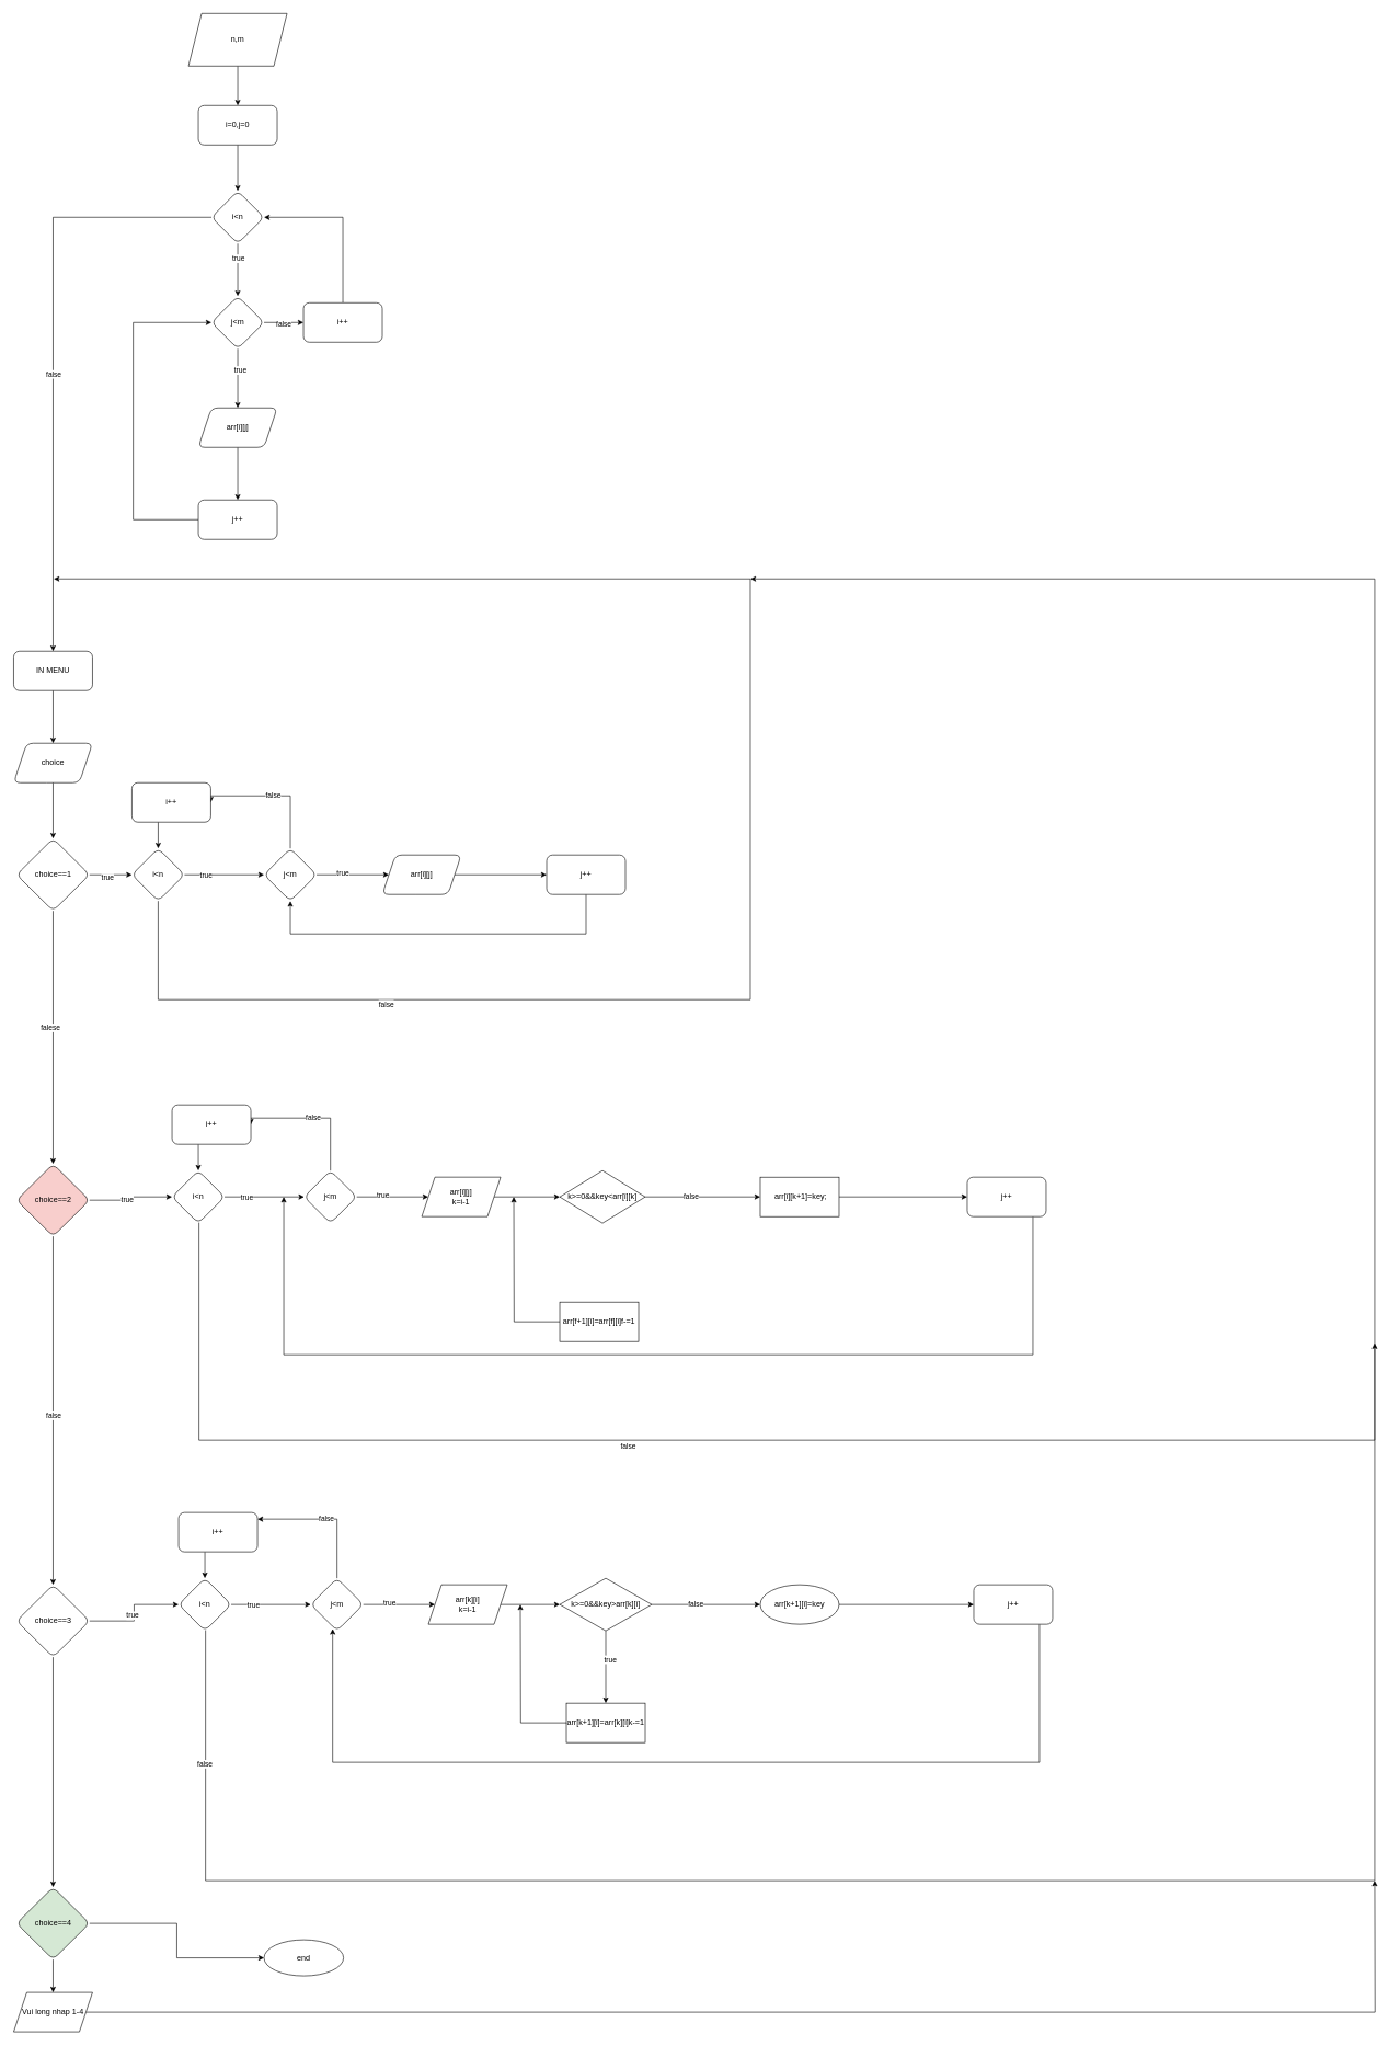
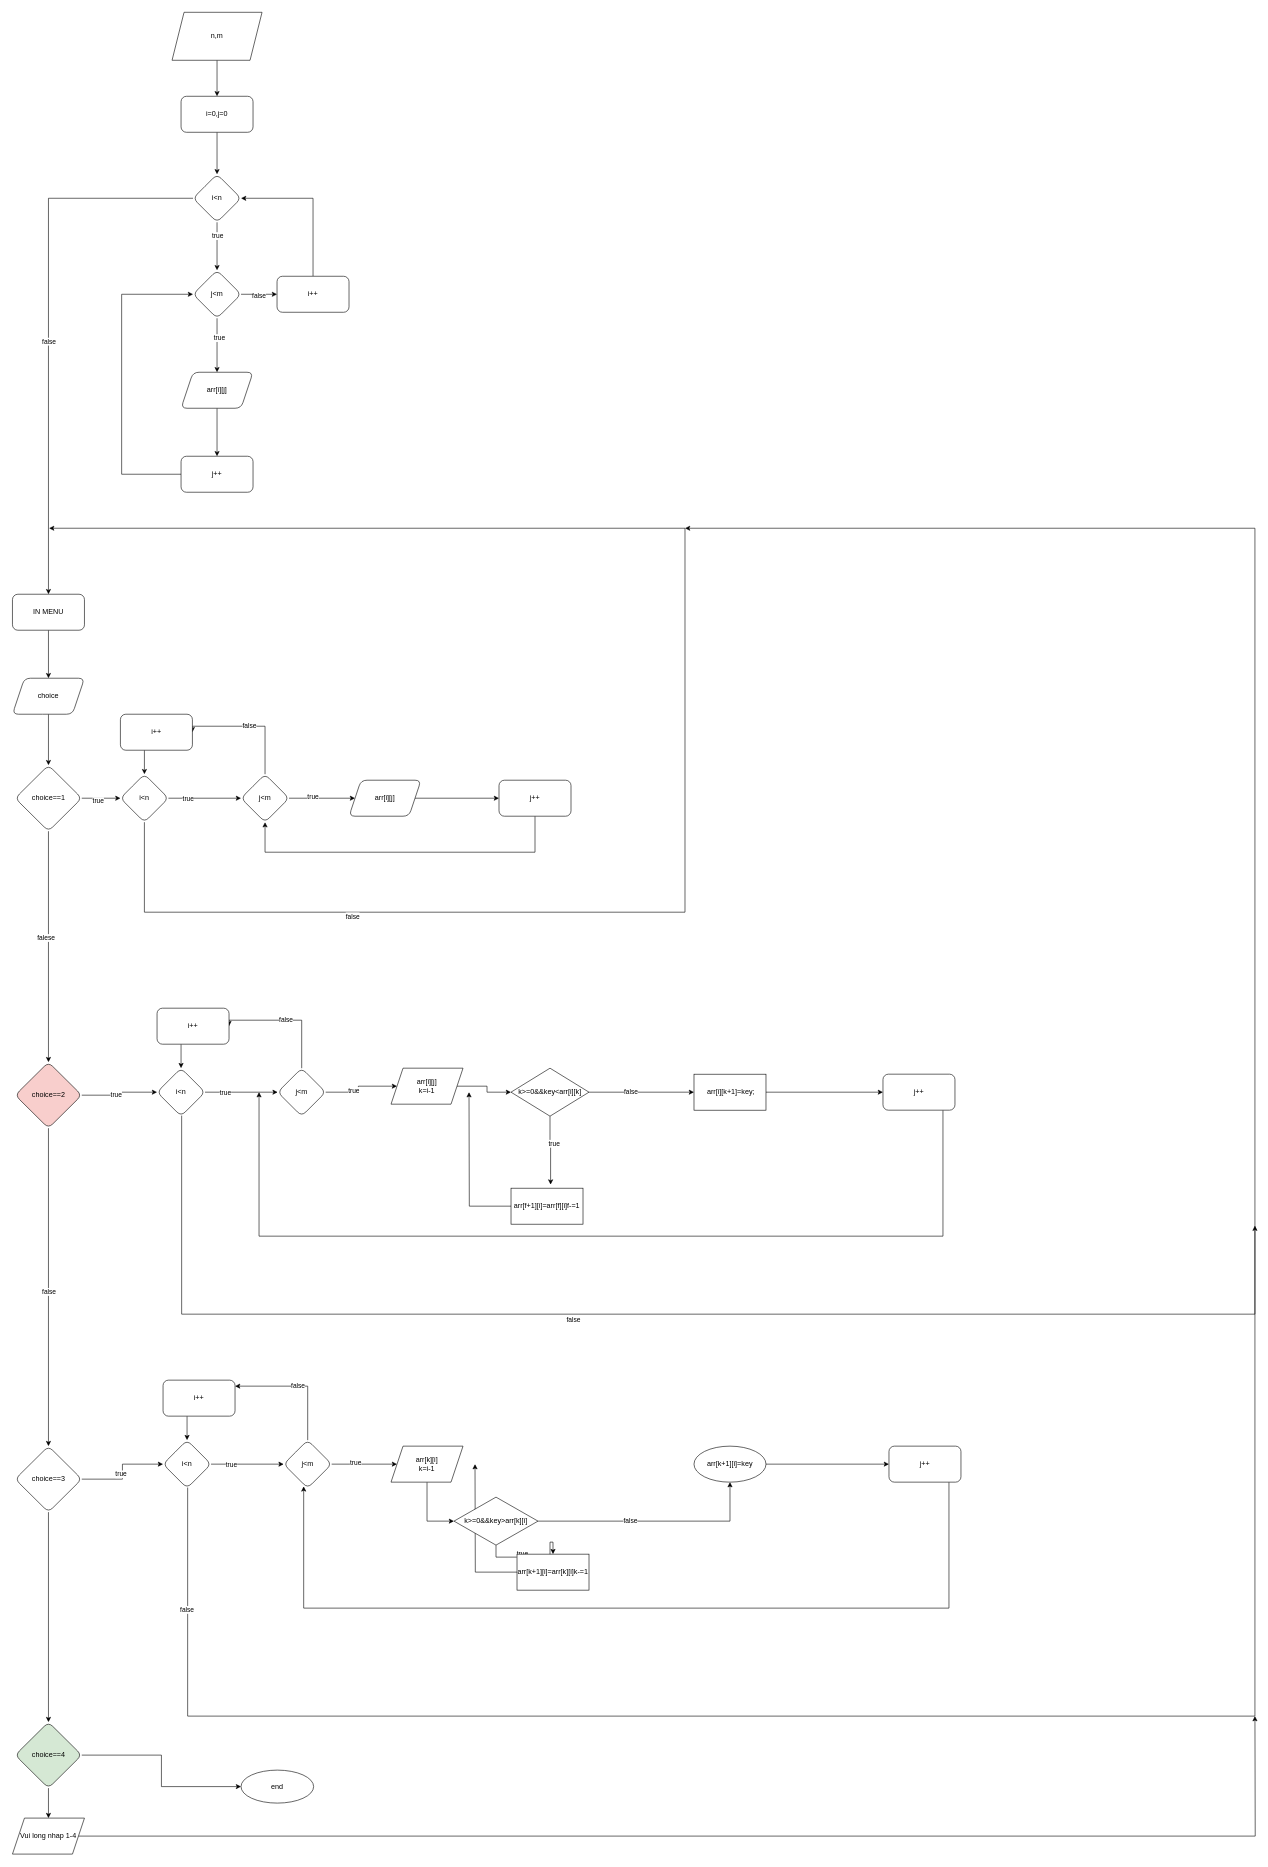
- <mxCell id="65" value="arr[i][j]&lt;br&gt;k=i-1" style="shape=parallelogram;perimeter=parallelogramPerimeter;whiteSpace=wrap;html=1;fixedSize=1;" vertex="1" parent="1"><mxGeometry x="641" y="1790" width="120" height="60" as="geometry" /></mxCell>
+ <mxCell id="65" value="arr[i][j]&lt;br&gt;k=i-1" style="shape=parallelogram;perimeter=parallelogramPerimeter;whiteSpace=wrap;html=1;fixedSize=1;" vertex="1" parent="1"><mxGeometry x="651" y="1780" width="120" height="60" as="geometry" /></mxCell>
+ <mxCell id="66" value="" style="edgeStyle=orthogonalEdgeStyle;rounded=0;orthogonalLoop=1;jettySize=auto;html=1;exitX=0.5;exitY=1;exitDx=0;exitDy=0;entryX=0.55;entryY=-0.1;entryDx=0;entryDy=0;entryPerimeter=0;" edge="1" parent="1" source="105" target="104"><mxGeometry relative="1" as="geometry"><mxPoint x="911" y="1890" as="sourcePoint" /><mxPoint x="1041" y="1920" as="targetPoint" /><Array as="points"><mxPoint x="916" y="1910" /><mxPoint x="917" y="1910" /></Array></mxGeometry></mxCell>
+ <mxCell id="67" value="true" style="edgeLabel;html=1;align=center;verticalAlign=middle;resizable=0;points=[];" vertex="1" connectable="0" parent="66"><mxGeometry x="-0.21" y="6" relative="1" as="geometry"><mxPoint as="offset" /></mxGeometry></mxCell>
- <mxCell id="108" value="k&amp;gt;=0&amp;amp;&amp;amp;key&amp;gt;arr[k][i]" style="rhombus;whiteSpace=wrap;html=1;" vertex="1" parent="1"><mxGeometry x="851" y="2400" width="140" height="80" as="geometry" /></mxCell>
+ <mxCell id="108" value="k&amp;gt;=0&amp;amp;&amp;amp;key&amp;gt;arr[k][i]" style="rhombus;whiteSpace=wrap;html=1;" vertex="1" parent="1"><mxGeometry x="756" y="2495" width="140" height="80" as="geometry" /></mxCell>
